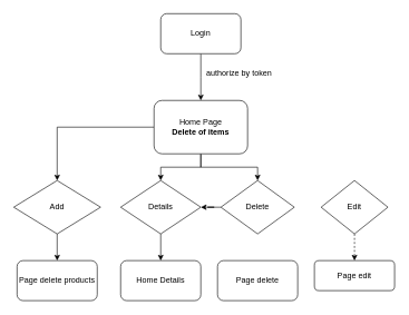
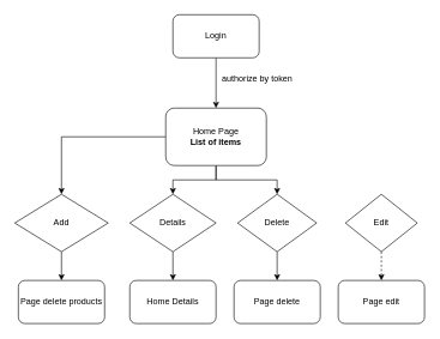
- <mxCell id="7" value="Home Page&lt;br&gt;&lt;b&gt;Delete of items&lt;/b&gt;" style="rounded=1;whiteSpace=wrap;html=1;" vertex="1" parent="1"><mxGeometry x="230" y="150" width="140" height="80" as="geometry" /></mxCell>
+ <mxCell id="7" value="Home Page&lt;br&gt;&lt;b&gt;List of items&lt;/b&gt;" style="rounded=1;whiteSpace=wrap;html=1;" vertex="1" parent="1"><mxGeometry x="230" y="150" width="140" height="80" as="geometry" /></mxCell>
- <mxCell id="12" style="edgeStyle=orthogonalEdgeStyle;rounded=0;orthogonalLoop=1;jettySize=auto;html=1;" edge="1" parent="1" source="13" target="11"><mxGeometry relative="1" as="geometry" /></mxCell>
+ <mxCell id="12" style="edgeStyle=orthogonalEdgeStyle;rounded=0;orthogonalLoop=1;jettySize=auto;html=1;entryX=0.5;entryY=0;entryDx=0;entryDy=0;" edge="1" parent="1" source="13" target="18"><mxGeometry relative="1" as="geometry" /></mxCell>
- <mxCell id="19" value="Page edit" style="rounded=1;whiteSpace=wrap;html=1;" vertex="1" parent="1"><mxGeometry x="470" y="390" width="120" height="45" as="geometry" /></mxCell>
+ <mxCell id="19" value="Page edit" style="rounded=1;whiteSpace=wrap;html=1;" vertex="1" parent="1"><mxGeometry x="470" y="390" width="120" height="60" as="geometry" /></mxCell>
